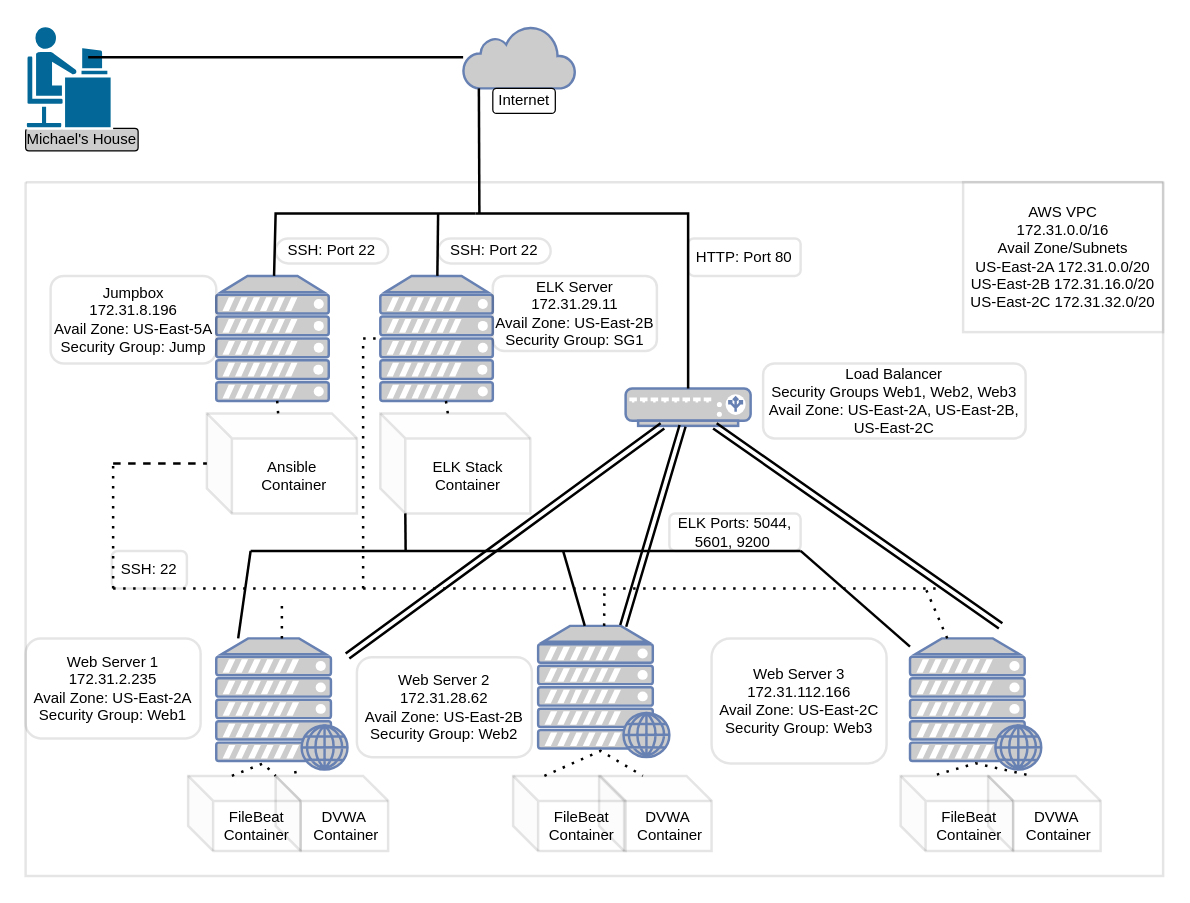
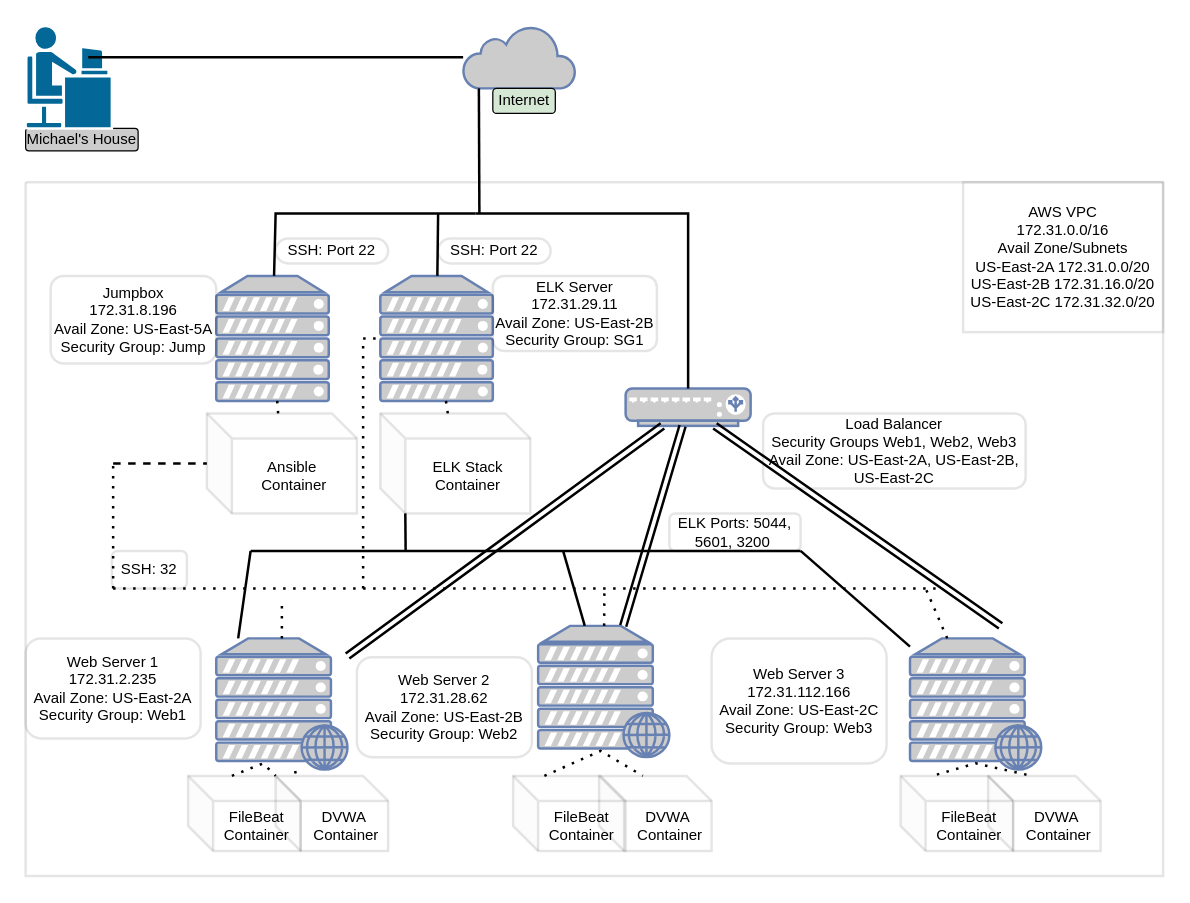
- <mxCell id="12" value="Internet" style="rounded=1;whiteSpace=wrap;html=1;" vertex="1" parent="1"><mxGeometry x="393.75" y="70" width="50" height="20" as="geometry" /></mxCell>
+ <mxCell id="12" value="Internet" style="rounded=1;whiteSpace=wrap;html=1;fillColor=#d5e8d4;" vertex="1" parent="1"><mxGeometry x="393.75" y="70" width="50" height="20" as="geometry" /></mxCell>
- <mxCell id="53" value="HTTP: Port 80" style="rounded=1;whiteSpace=wrap;html=1;strokeWidth=2;fillColor=none;opacity=10;" vertex="1" parent="1"><mxGeometry x="550" y="190" width="90" height="30" as="geometry" /></mxCell>
- <mxCell id="25" value="Load Balancer&lt;br&gt;Security Groups Web1, Web2, Web3&lt;br&gt;Avail Zone: US-East-2A, US-East-2B, US-East-2C" style="rounded=1;whiteSpace=wrap;html=1;strokeWidth=2;fillColor=none;opacity=10;" vertex="1" parent="1"><mxGeometry x="610" y="290" width="210" height="60" as="geometry" /></mxCell>
+ <mxCell id="25" value="Load Balancer&lt;br&gt;Security Groups Web1, Web2, Web3&lt;br&gt;Avail Zone: US-East-2A, US-East-2B, US-East-2C" style="rounded=1;whiteSpace=wrap;html=1;strokeWidth=2;fillColor=none;opacity=10;" vertex="1" parent="1"><mxGeometry x="610" y="330" width="210" height="60" as="geometry" /></mxCell>
- <mxCell id="49" value="ELK Ports: 5044, &lt;br&gt;5601, 9200&amp;nbsp;" style="rounded=1;whiteSpace=wrap;html=1;strokeWidth=2;fillColor=none;opacity=10;" vertex="1" parent="1"><mxGeometry x="535" y="410" width="105" height="30" as="geometry" /></mxCell>
+ <mxCell id="49" value="ELK Ports: 5044, &lt;br&gt;5601, 3200&amp;nbsp;" style="rounded=1;whiteSpace=wrap;html=1;strokeWidth=2;fillColor=none;opacity=10;" vertex="1" parent="1"><mxGeometry x="535" y="410" width="105" height="30" as="geometry" /></mxCell>
- <mxCell id="36" value="SSH: 22" style="rounded=1;whiteSpace=wrap;html=1;strokeWidth=2;fillColor=none;opacity=10;" vertex="1" parent="1"><mxGeometry x="89" y="440" width="60" height="30" as="geometry" /></mxCell>
+ <mxCell id="36" value="SSH: 32" style="rounded=1;whiteSpace=wrap;html=1;strokeWidth=2;fillColor=none;opacity=10;" vertex="1" parent="1"><mxGeometry x="89" y="440" width="60" height="30" as="geometry" /></mxCell>
